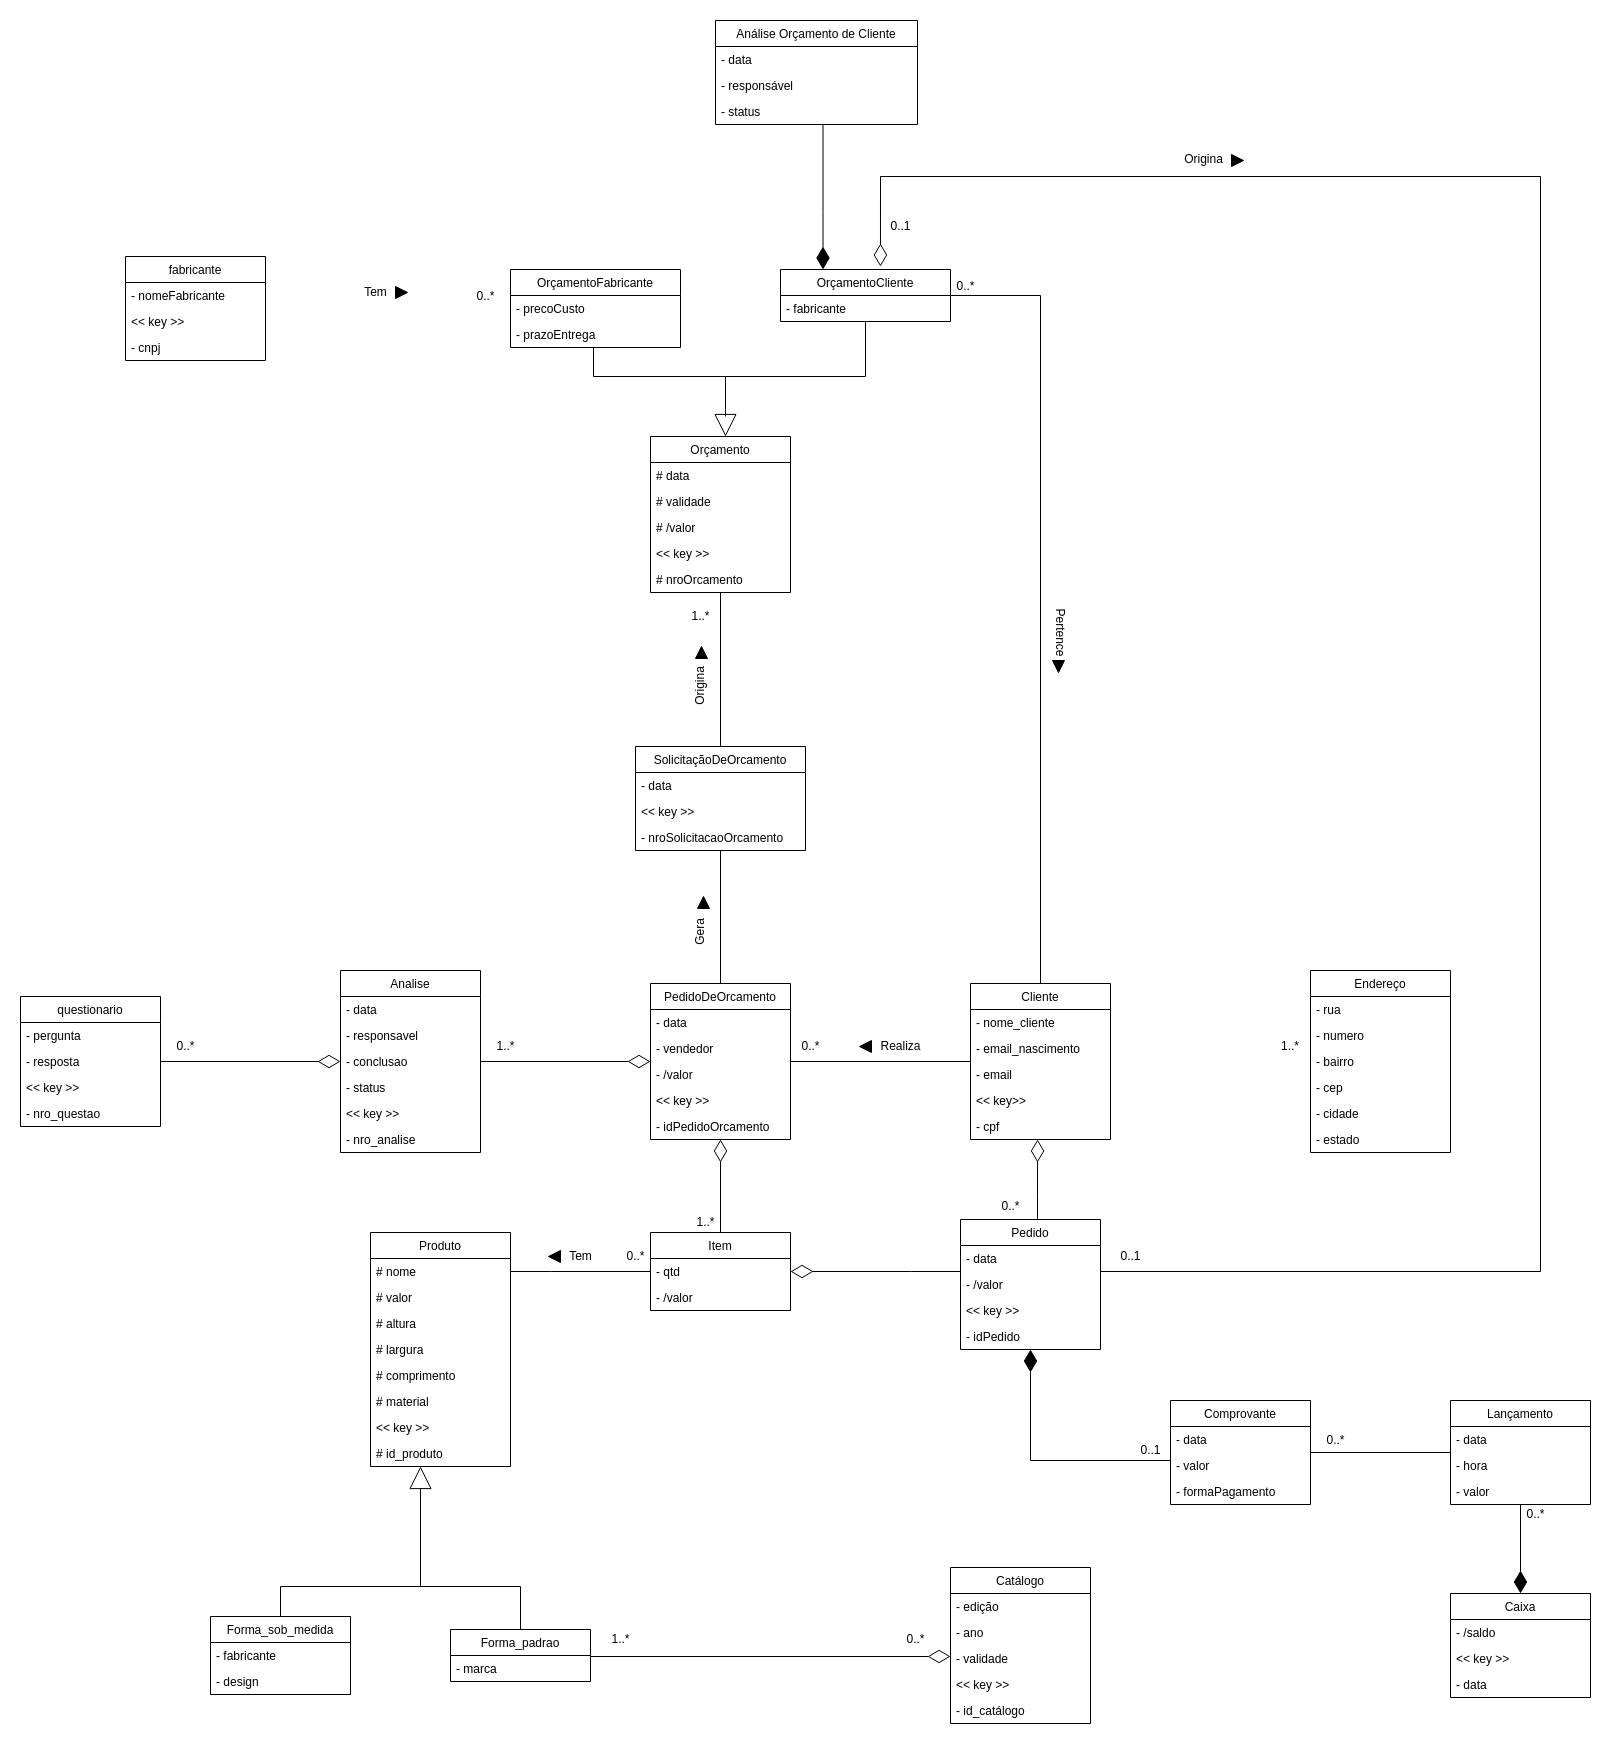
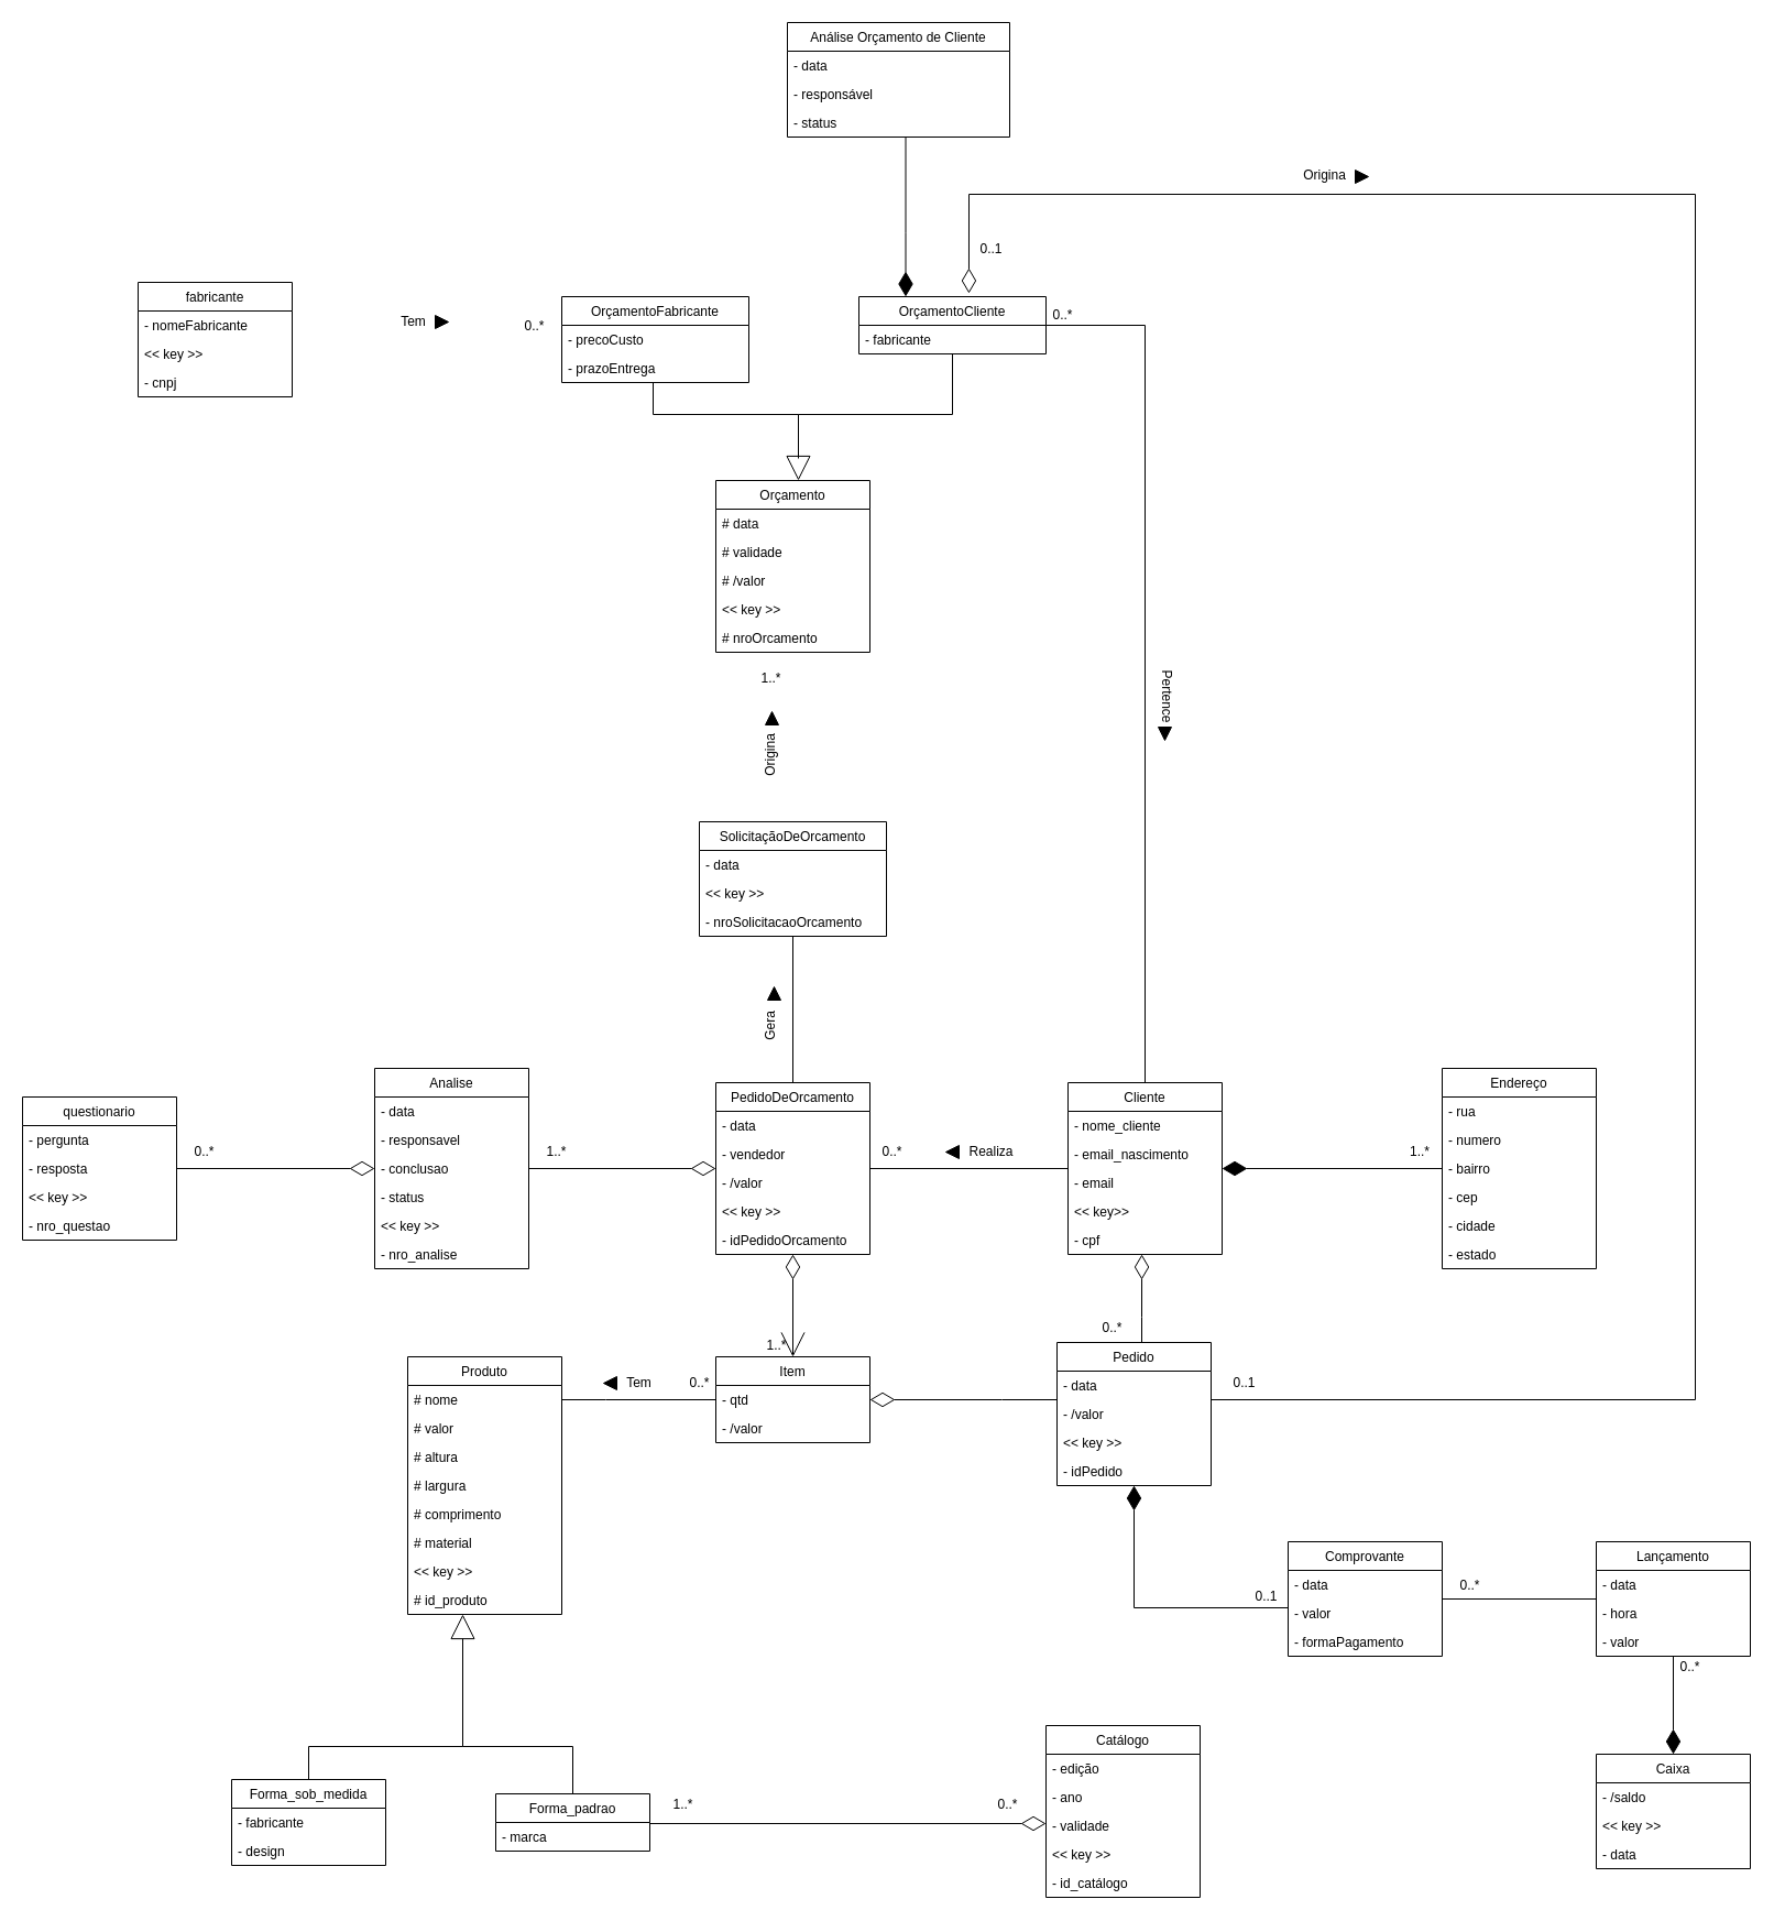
- <mxCell id="52" style="edgeStyle=orthogonalEdgeStyle;rounded=0;orthogonalLoop=1;jettySize=auto;html=1;startArrow=none;startFill=0;startSize=14;endArrow=none;endFill=0;endSize=14;" parent="1" source="53" target="23" edge="1"><mxGeometry relative="1" as="geometry" /></mxCell>
+ <mxCell id="31" style="edgeStyle=orthogonalEdgeStyle;rounded=0;orthogonalLoop=1;jettySize=auto;html=1;endArrow=diamondThin;endFill=1;endSize=20;startSize=20;" parent="1" source="32" target="69" edge="1"><mxGeometry relative="1" as="geometry" /></mxCell>
- <mxCell id="2" style="edgeStyle=orthogonalEdgeStyle;rounded=0;orthogonalLoop=1;jettySize=auto;html=1;entryX=0.5;entryY=0;entryDx=0;entryDy=0;endArrow=none;endFill=0;startArrow=diamondThin;startFill=0;endSize=20;startSize=20;" parent="1" source="4" target="39" edge="1"><mxGeometry relative="1" as="geometry" /></mxCell>
+ <mxCell id="2" style="edgeStyle=orthogonalEdgeStyle;rounded=0;orthogonalLoop=1;jettySize=auto;html=1;entryX=0.5;entryY=0;entryDx=0;entryDy=0;endArrow=open;endFill=0;startArrow=diamondThin;startFill=0;endSize=20;startSize=20;" parent="1" source="4" target="39" edge="1"><mxGeometry relative="1" as="geometry" /></mxCell>
